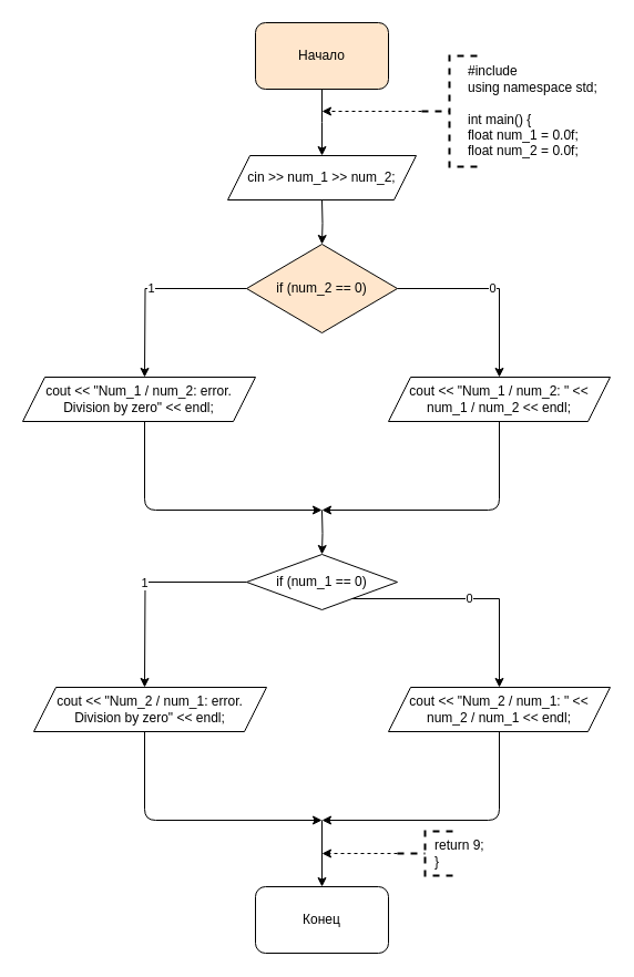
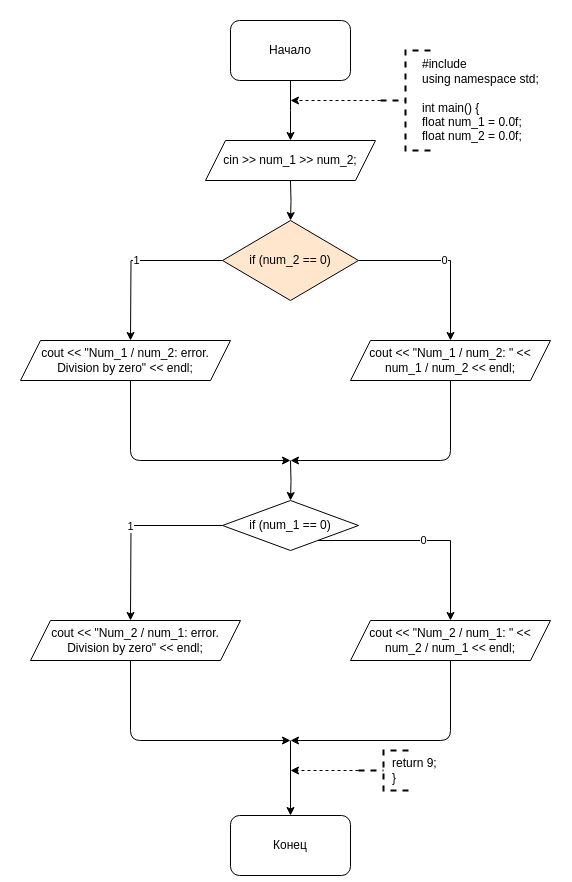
- <mxCell id="3" value="Начало" style="rounded=1;whiteSpace=wrap;html=1;fillColor=#ffe6cc;" vertex="1" parent="1"><mxGeometry x="230" y="20" width="120" height="60" as="geometry" /></mxCell>
+ <mxCell id="3" value="Начало" style="rounded=1;whiteSpace=wrap;html=1;" vertex="1" parent="1"><mxGeometry x="230" y="20" width="120" height="60" as="geometry" /></mxCell>
- <mxCell id="17" value="Конец" style="rounded=1;whiteSpace=wrap;html=1;" vertex="1" parent="1"><mxGeometry x="230" y="800" width="120" height="60" as="geometry" /></mxCell>
+ <mxCell id="17" value="Конец" style="rounded=1;whiteSpace=wrap;html=1;" vertex="1" parent="1"><mxGeometry x="230" y="815" width="120" height="60" as="geometry" /></mxCell>
